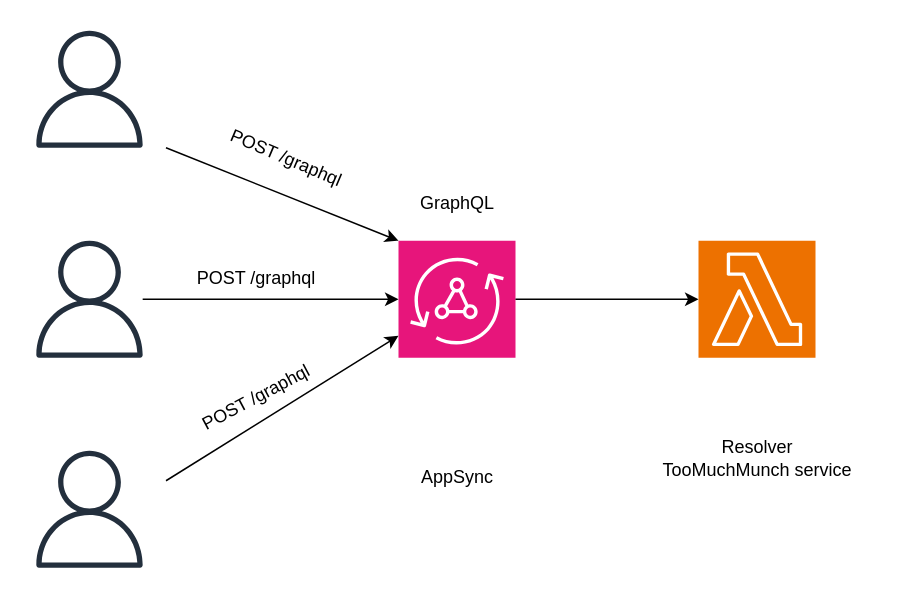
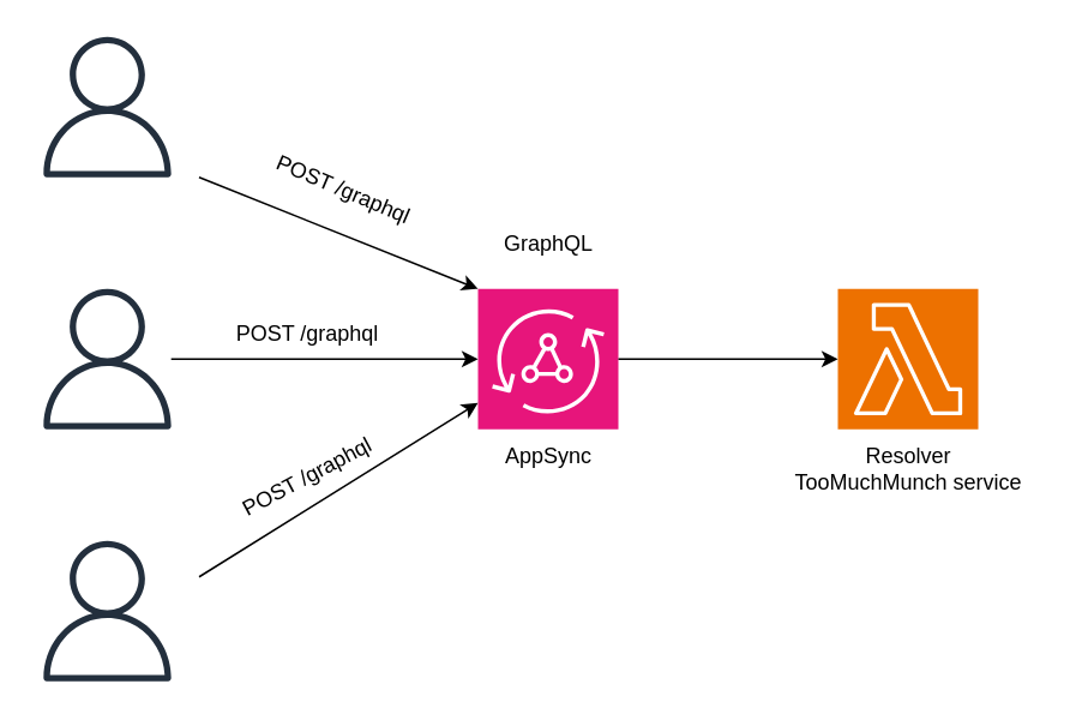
- <mxCell id="17" value="&lt;div&gt;Resolver&lt;/div&gt;TooMuchMunch service" style="text;html=1;align=center;verticalAlign=middle;resizable=0;points=[];autosize=1;strokeColor=none;fillColor=none;" vertex="1" parent="1"><mxGeometry x="429" y="285" width="150" height="40" as="geometry" /></mxCell>
+ <mxCell id="17" value="&lt;div&gt;Resolver&lt;/div&gt;TooMuchMunch service" style="text;html=1;align=center;verticalAlign=middle;resizable=0;points=[];autosize=1;strokeColor=none;fillColor=none;" vertex="1" parent="1"><mxGeometry x="429" y="240" width="150" height="40" as="geometry" /></mxCell>
- <mxCell id="4" value="AppSync" style="text;html=1;align=center;verticalAlign=middle;resizable=0;points=[];autosize=1;strokeColor=none;fillColor=none;" vertex="1" parent="1"><mxGeometry x="269" y="303" width="70" height="30" as="geometry" /></mxCell>
+ <mxCell id="4" value="AppSync" style="text;html=1;align=center;verticalAlign=middle;resizable=0;points=[];autosize=1;strokeColor=none;fillColor=none;" vertex="1" parent="1"><mxGeometry x="269" y="238" width="70" height="30" as="geometry" /></mxCell>
